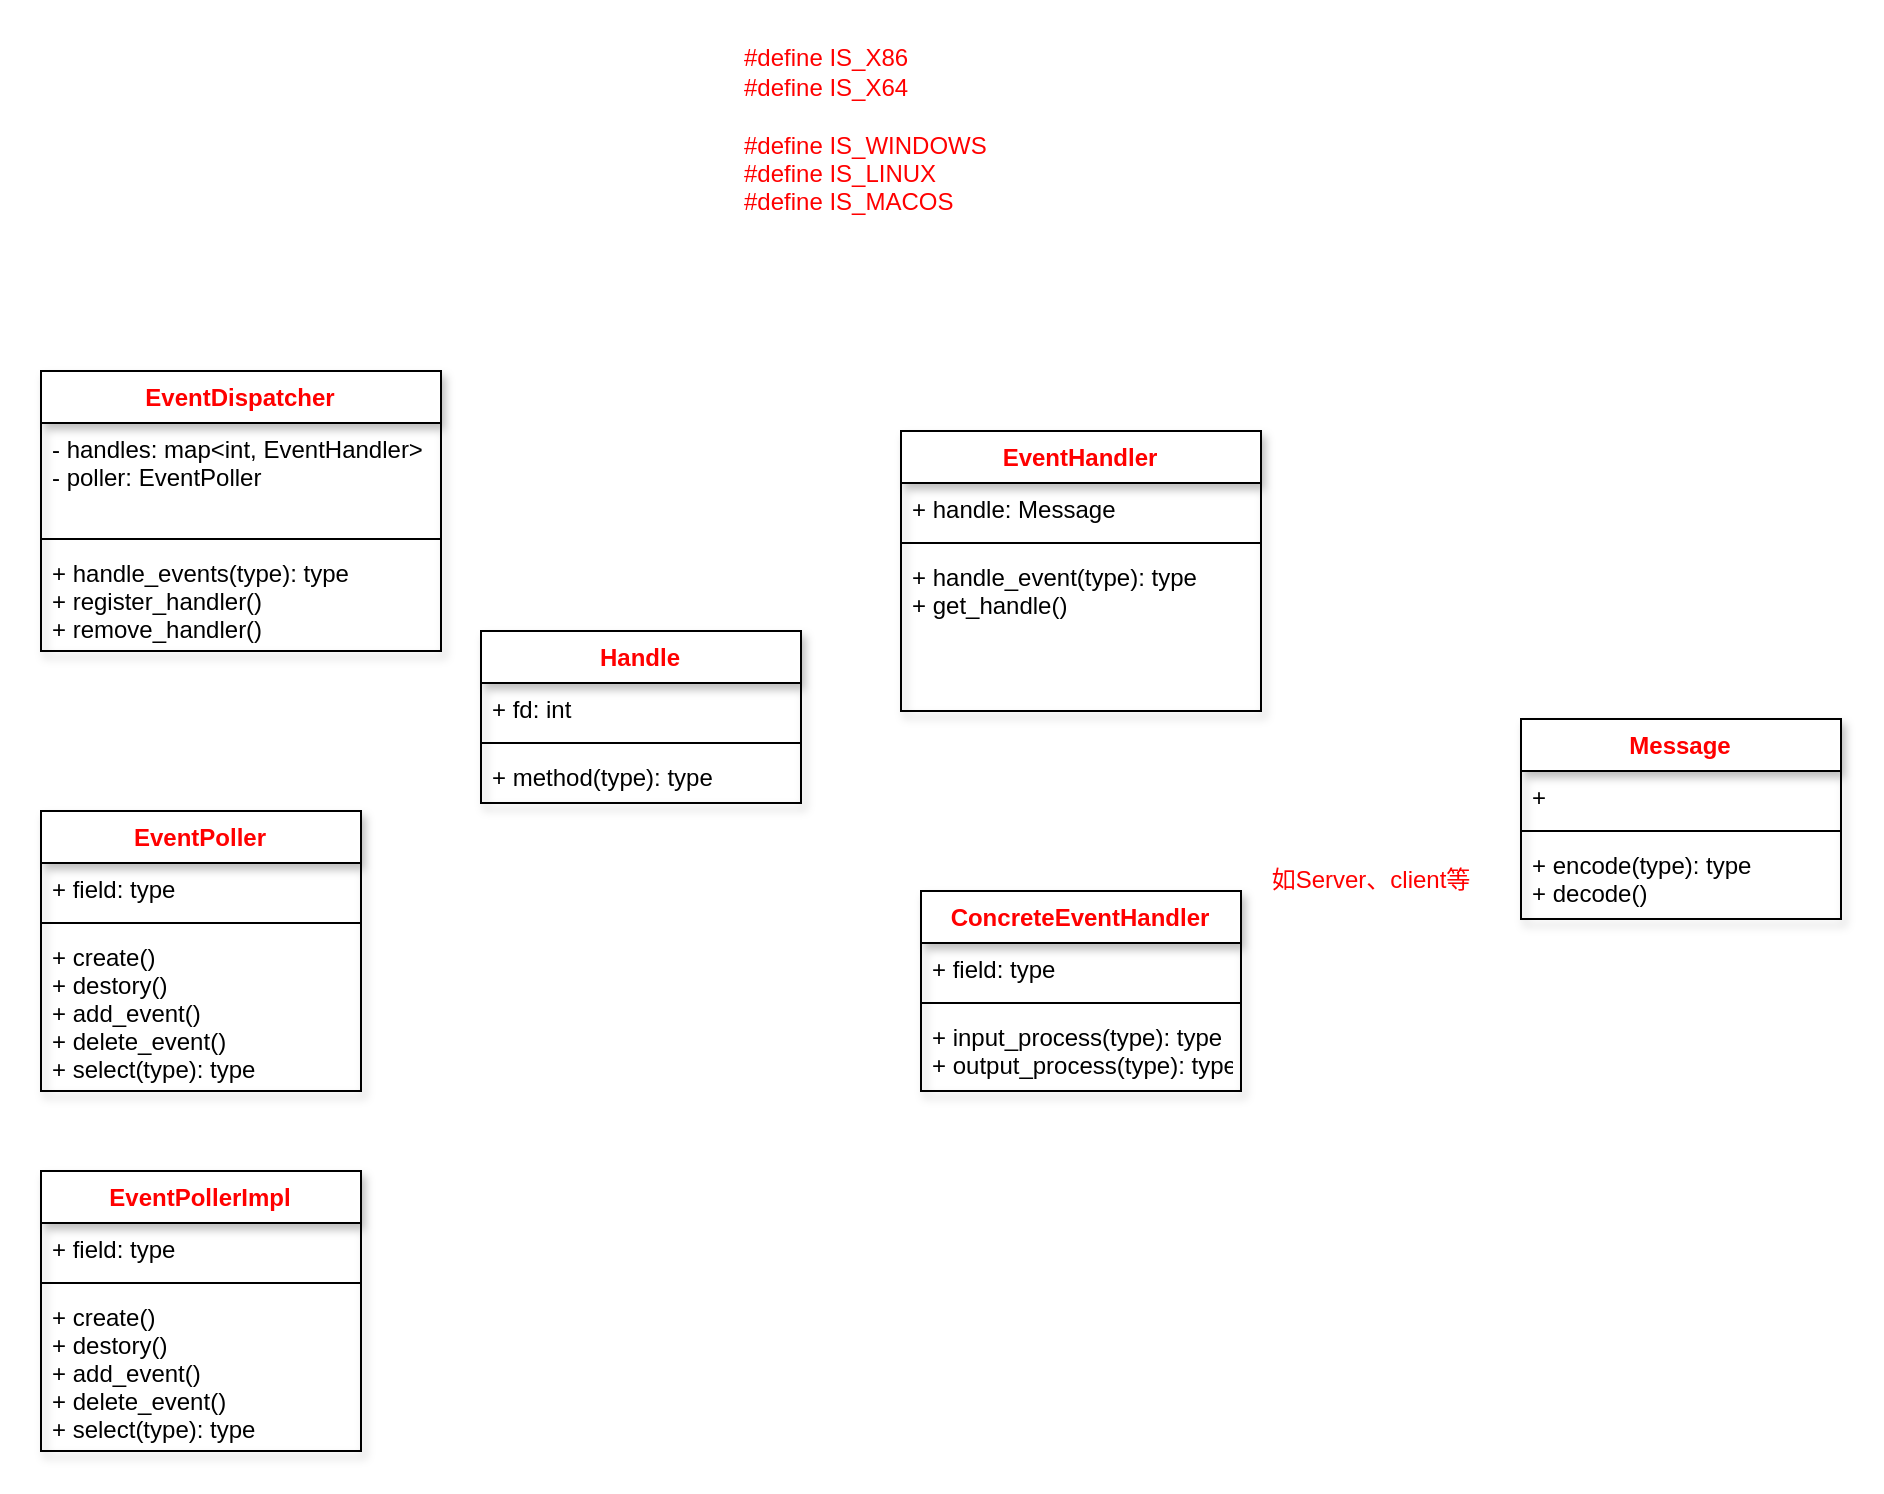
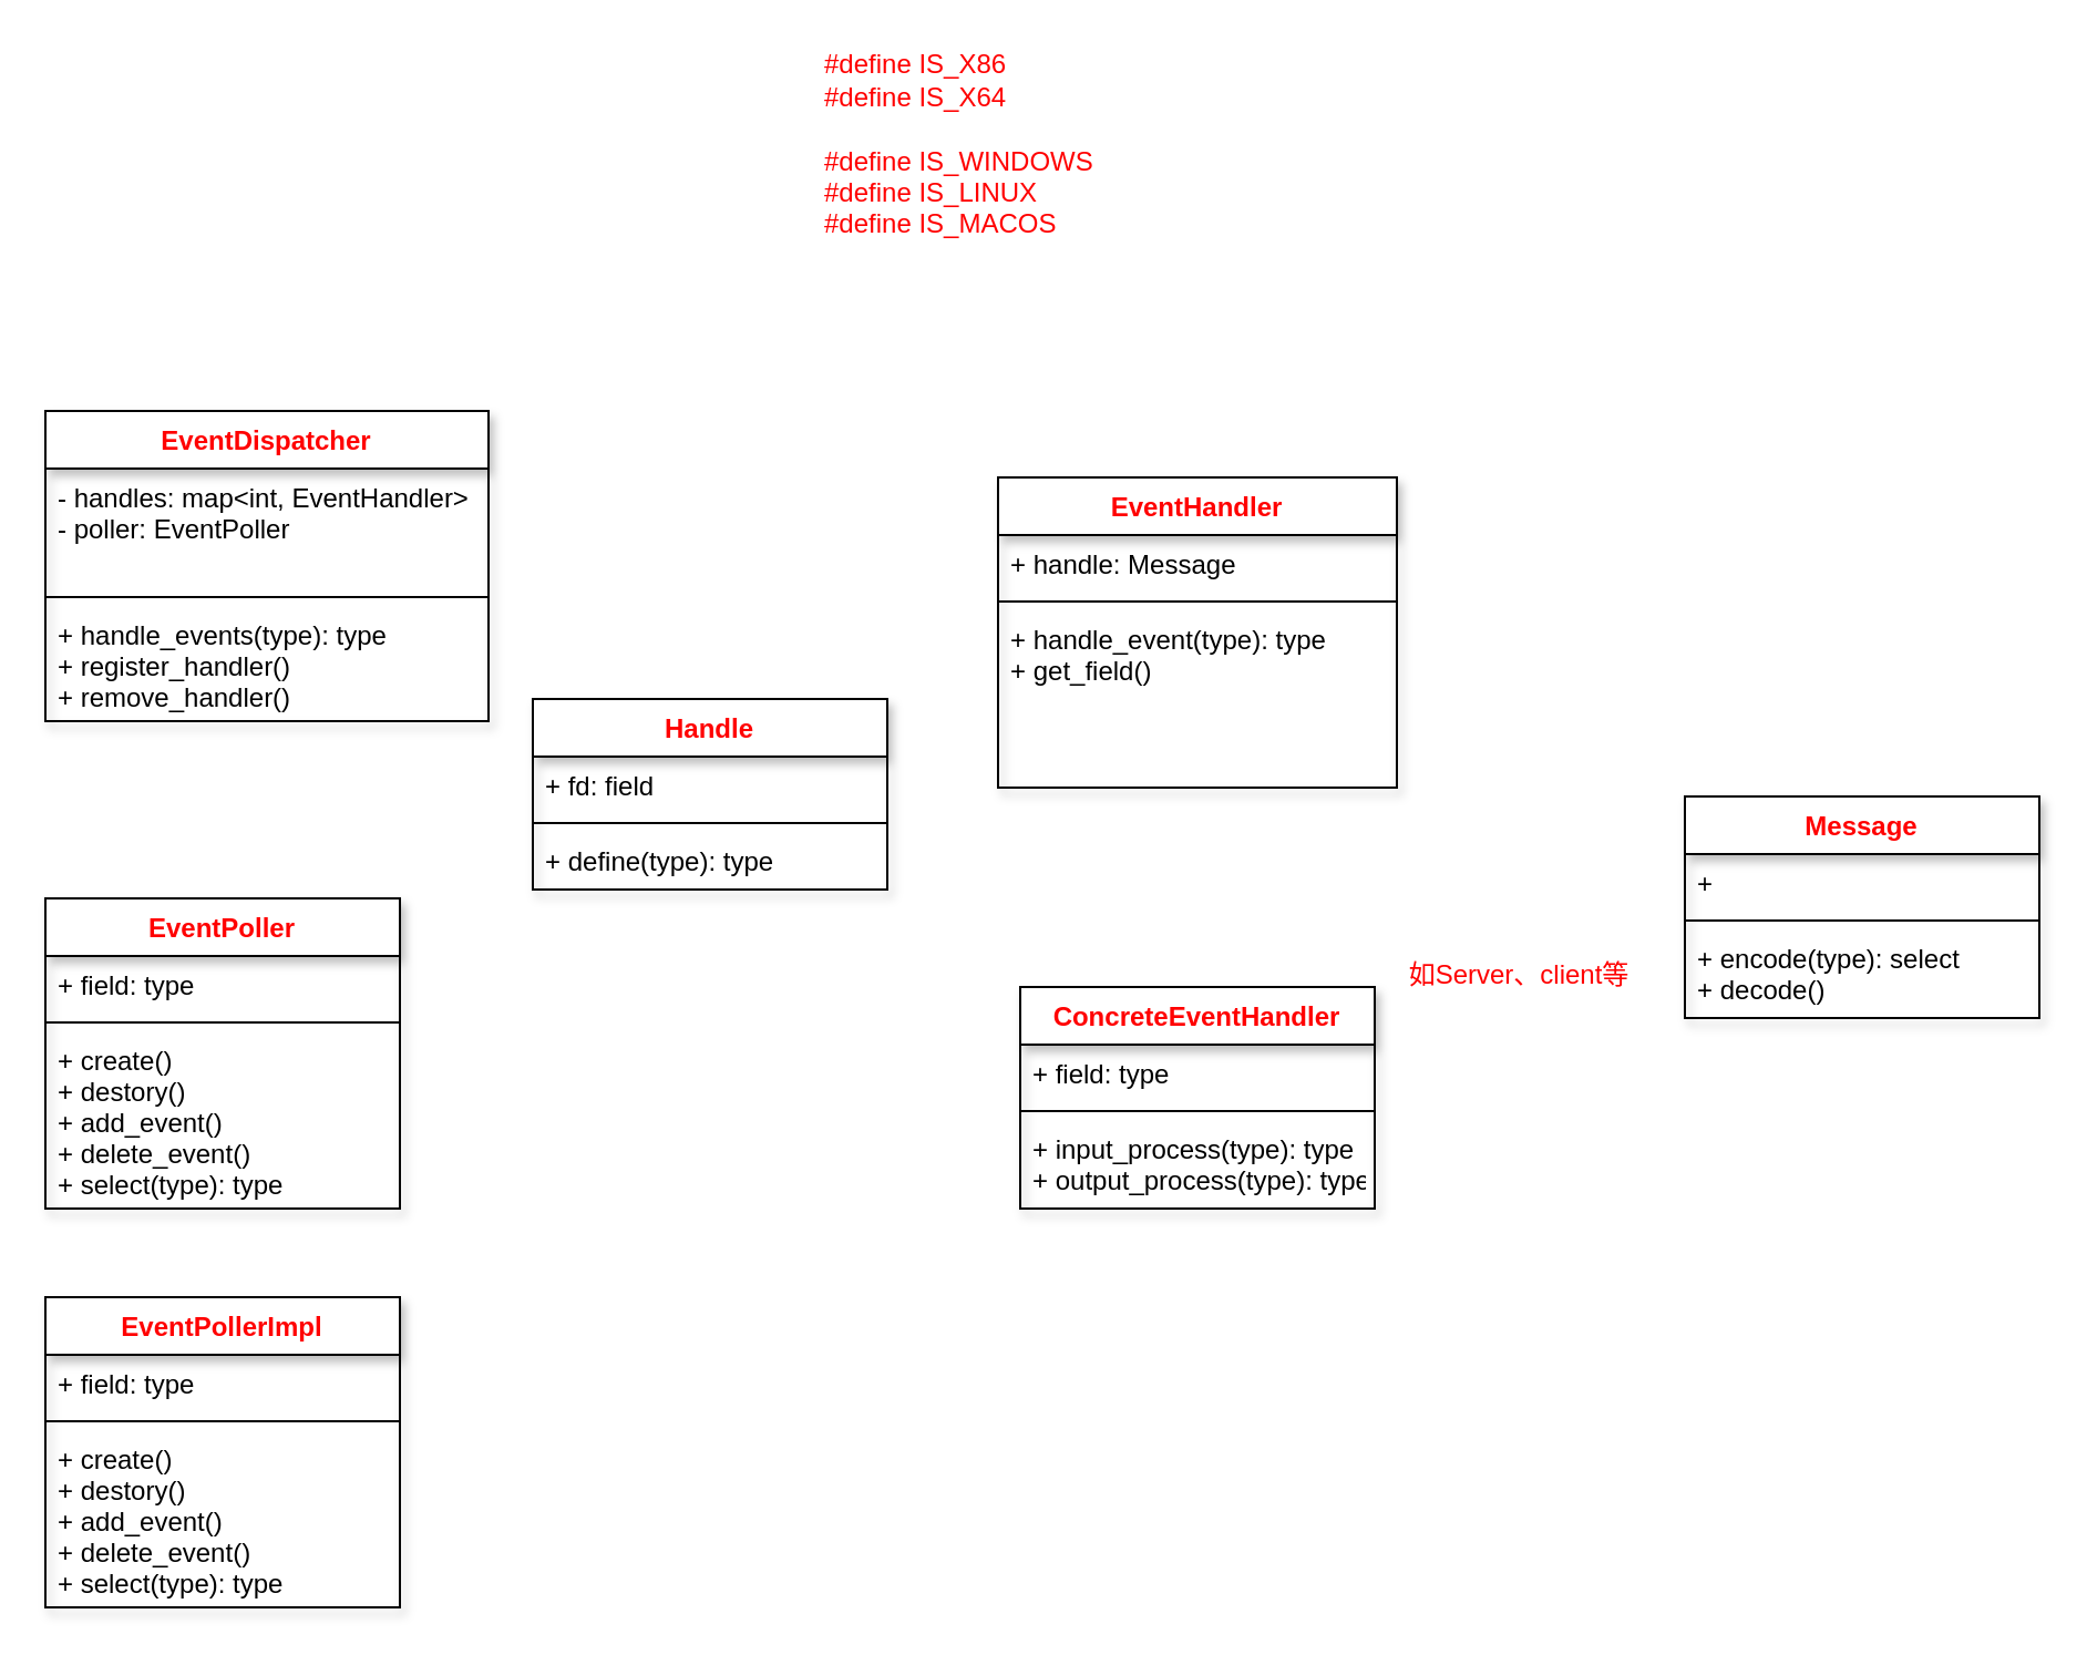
- <mxCell id="14" value="+ handle_event(type): type&#10;+ get_handle()&#10;" style="text;strokeColor=none;fillColor=none;align=left;verticalAlign=top;spacingLeft=4;spacingRight=4;overflow=hidden;rotatable=0;points=[[0,0.5],[1,0.5]];portConstraint=eastwest;" vertex="1" parent="11"><mxGeometry y="60" width="180" height="80" as="geometry" /></mxCell>
+ <mxCell id="14" value="+ handle_event(type): type&#10;+ get_field()&#10;" style="text;strokeColor=none;fillColor=none;align=left;verticalAlign=top;spacingLeft=4;spacingRight=4;overflow=hidden;rotatable=0;points=[[0,0.5],[1,0.5]];portConstraint=eastwest;" vertex="1" parent="11"><mxGeometry y="60" width="180" height="80" as="geometry" /></mxCell>
- <mxCell id="16" value="+ fd: int" style="text;strokeColor=none;fillColor=none;align=left;verticalAlign=top;spacingLeft=4;spacingRight=4;overflow=hidden;rotatable=0;points=[[0,0.5],[1,0.5]];portConstraint=eastwest;" vertex="1" parent="15"><mxGeometry y="26" width="160" height="26" as="geometry" /></mxCell>
+ <mxCell id="16" value="+ fd: field" style="text;strokeColor=none;fillColor=none;align=left;verticalAlign=top;spacingLeft=4;spacingRight=4;overflow=hidden;rotatable=0;points=[[0,0.5],[1,0.5]];portConstraint=eastwest;" vertex="1" parent="15"><mxGeometry y="26" width="160" height="26" as="geometry" /></mxCell>
- <mxCell id="18" value="+ method(type): type" style="text;strokeColor=none;fillColor=none;align=left;verticalAlign=top;spacingLeft=4;spacingRight=4;overflow=hidden;rotatable=0;points=[[0,0.5],[1,0.5]];portConstraint=eastwest;" vertex="1" parent="15"><mxGeometry y="60" width="160" height="26" as="geometry" /></mxCell>
+ <mxCell id="18" value="+ define(type): type" style="text;strokeColor=none;fillColor=none;align=left;verticalAlign=top;spacingLeft=4;spacingRight=4;overflow=hidden;rotatable=0;points=[[0,0.5],[1,0.5]];portConstraint=eastwest;" vertex="1" parent="15"><mxGeometry y="60" width="160" height="26" as="geometry" /></mxCell>
- <mxCell id="27" value="+ encode(type): type&#10;+ decode()" style="text;strokeColor=none;fillColor=none;align=left;verticalAlign=top;spacingLeft=4;spacingRight=4;overflow=hidden;rotatable=0;points=[[0,0.5],[1,0.5]];portConstraint=eastwest;" vertex="1" parent="24"><mxGeometry y="60" width="160" height="40" as="geometry" /></mxCell>
+ <mxCell id="27" value="+ encode(type): select&#10;+ decode()" style="text;strokeColor=none;fillColor=none;align=left;verticalAlign=top;spacingLeft=4;spacingRight=4;overflow=hidden;rotatable=0;points=[[0,0.5],[1,0.5]];portConstraint=eastwest;" vertex="1" parent="24"><mxGeometry y="60" width="160" height="40" as="geometry" /></mxCell>
